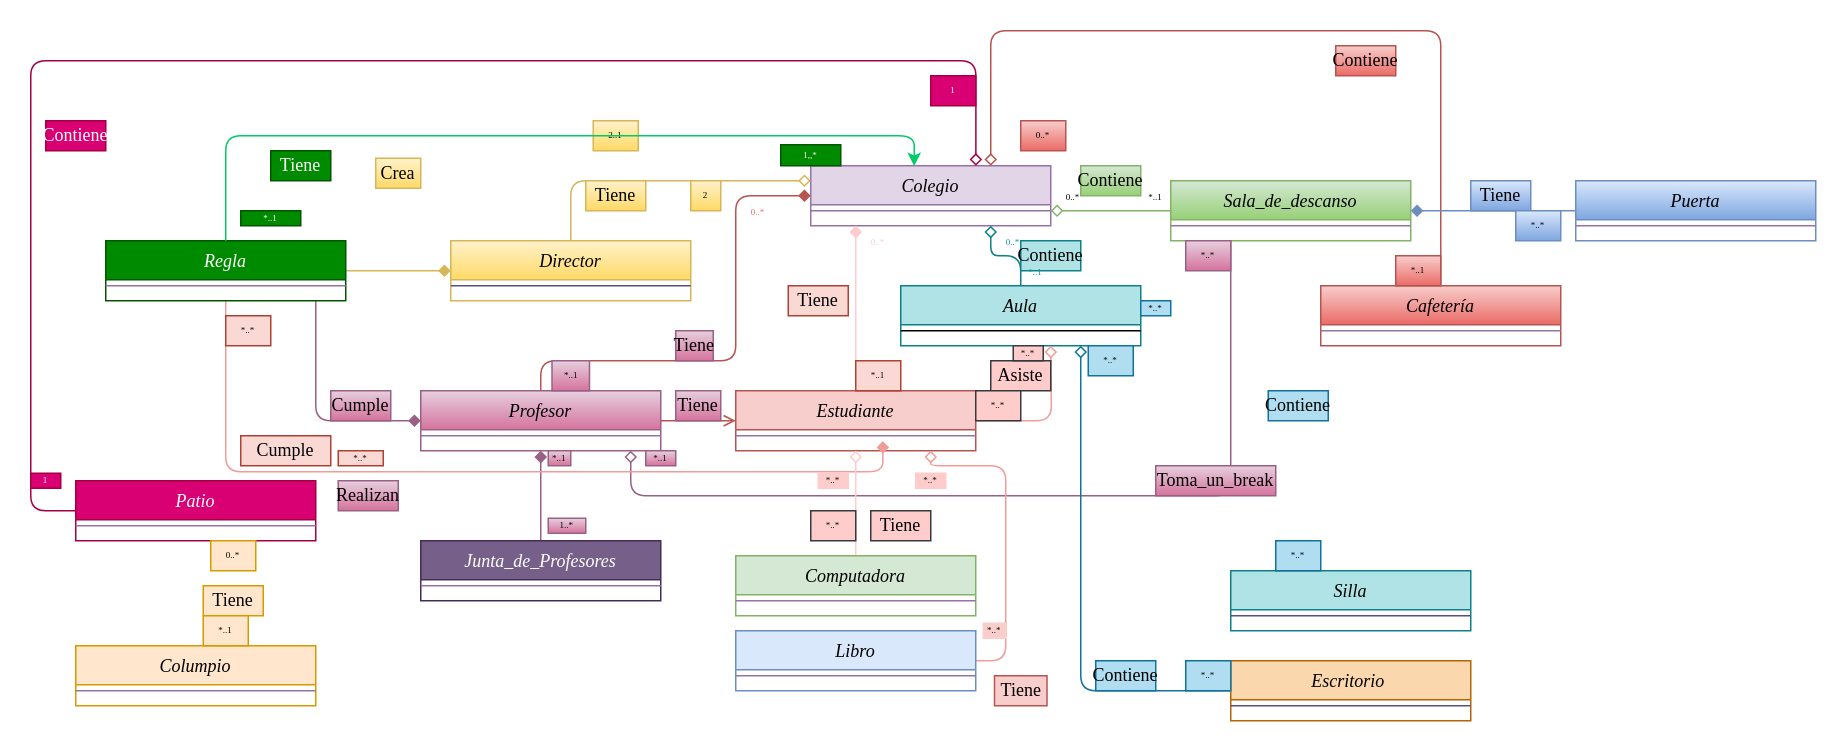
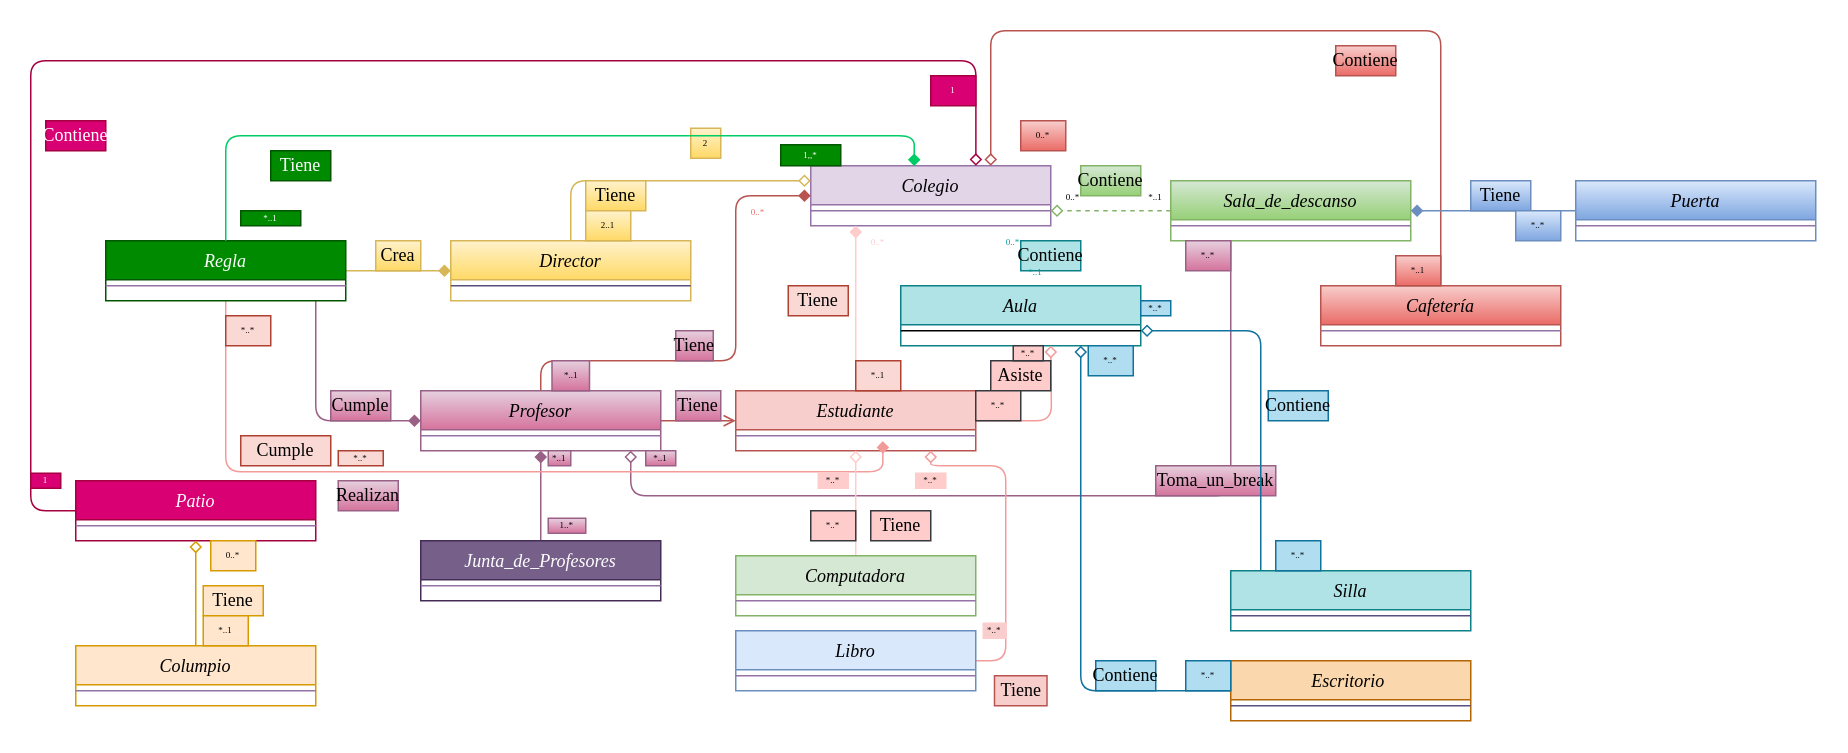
- <mxCell id="97" value="2..1" style="text;html=1;strokeColor=#d6b656;fillColor=#fff2cc;align=center;verticalAlign=middle;whiteSpace=wrap;rounded=0;fontFamily=Lucida Console;fontSize=6;gradientColor=#ffd966;" vertex="1" parent="1"><mxGeometry x="395" y="80" width="30" height="20" as="geometry" /></mxCell>
+ <mxCell id="97" value="2..1" style="text;html=1;strokeColor=#d6b656;fillColor=#fff2cc;align=center;verticalAlign=middle;whiteSpace=wrap;rounded=0;fontFamily=Lucida Console;fontSize=6;gradientColor=#ffd966;" vertex="1" parent="1"><mxGeometry x="390" y="140" width="30" height="20" as="geometry" /></mxCell>
- <mxCell id="99" style="edgeStyle=orthogonalEdgeStyle;rounded=1;orthogonalLoop=1;jettySize=auto;html=1;entryX=0.431;entryY=0.005;entryDx=0;entryDy=0;endArrow=classic;endFill=1;fontFamily=Garamond;fontSize=6;fillColor=#ffff88;entryPerimeter=0;strokeColor=#00CC66;" edge="1" parent="1" source="57" target="2"><mxGeometry relative="1" as="geometry"><mxPoint x="150" y="160" as="sourcePoint" /><mxPoint x="620" y="110" as="targetPoint" /><Array as="points"><mxPoint x="150" y="90" /><mxPoint x="609" y="90" /></Array></mxGeometry></mxCell>
+ <mxCell id="99" style="edgeStyle=orthogonalEdgeStyle;rounded=1;orthogonalLoop=1;jettySize=auto;html=1;entryX=0.431;entryY=0.005;entryDx=0;entryDy=0;endArrow=diamond;endFill=1;fontFamily=Garamond;fontSize=6;fillColor=#ffff88;entryPerimeter=0;strokeColor=#00CC66;" edge="1" parent="1" source="57" target="2"><mxGeometry relative="1" as="geometry"><mxPoint x="150" y="160" as="sourcePoint" /><mxPoint x="620" y="110" as="targetPoint" /><Array as="points"><mxPoint x="150" y="90" /><mxPoint x="609" y="90" /></Array></mxGeometry></mxCell>
- <mxCell id="59" value="Crea" style="text;html=1;strokeColor=#d6b656;fillColor=#fff2cc;align=center;verticalAlign=middle;whiteSpace=wrap;rounded=0;fontFamily=Garamond;gradientColor=#ffd966;" vertex="1" parent="1"><mxGeometry x="250" y="105" width="30" height="20" as="geometry" /></mxCell>
+ <mxCell id="59" value="Crea" style="text;html=1;strokeColor=#d6b656;fillColor=#fff2cc;align=center;verticalAlign=middle;whiteSpace=wrap;rounded=0;fontFamily=Garamond;gradientColor=#ffd966;" vertex="1" parent="1"><mxGeometry x="250" y="160" width="30" height="20" as="geometry" /></mxCell>
- <mxCell id="96" value="2" style="text;html=1;strokeColor=#d6b656;fillColor=#fff2cc;align=center;verticalAlign=middle;whiteSpace=wrap;rounded=0;fontFamily=Lucida Console;fontSize=6;gradientColor=#ffd966;" vertex="1" parent="1"><mxGeometry x="460" y="120" width="20" height="20" as="geometry" /></mxCell>
+ <mxCell id="96" value="2" style="text;html=1;strokeColor=#d6b656;fillColor=#fff2cc;align=center;verticalAlign=middle;whiteSpace=wrap;rounded=0;fontFamily=Lucida Console;fontSize=6;gradientColor=#ffd966;" vertex="1" parent="1"><mxGeometry x="460" y="85" width="20" height="20" as="geometry" /></mxCell>
- <mxCell id="4" style="edgeStyle=orthogonalEdgeStyle;rounded=1;orthogonalLoop=1;jettySize=auto;html=1;entryX=1;entryY=0.75;entryDx=0;entryDy=0;endArrow=diamond;endFill=0;strokeColor=#82b366;fontFamily=Lucida Console;fontSize=6;gradientColor=#97d077;fillColor=#d5e8d4;" edge="1" parent="1" source="6" target="2"><mxGeometry relative="1" as="geometry" /></mxCell>
+ <mxCell id="4" style="edgeStyle=orthogonalEdgeStyle;rounded=1;orthogonalLoop=1;jettySize=auto;html=1;entryX=1;entryY=0.75;entryDx=0;entryDy=0;endArrow=diamond;endFill=0;strokeColor=#82b366;fontFamily=Lucida Console;fontSize=6;gradientColor=#97d077;fillColor=#d5e8d4;dashed=1;" edge="1" parent="1" source="6" target="2"><mxGeometry relative="1" as="geometry" /></mxCell>
- <mxCell id="8" style="edgeStyle=orthogonalEdgeStyle;rounded=1;orthogonalLoop=1;jettySize=auto;html=1;entryX=0.75;entryY=1;entryDx=0;entryDy=0;endArrow=diamond;endFill=0;strokeColor=#0e8088;fontFamily=Lucida Console;fillColor=#b0e3e6;" edge="1" parent="1" source="9" target="2"><mxGeometry relative="1" as="geometry" /></mxCell>
+ <mxCell id="71" style="edgeStyle=orthogonalEdgeStyle;rounded=1;orthogonalLoop=1;jettySize=auto;html=1;entryX=1;entryY=0.75;entryDx=0;entryDy=0;endArrow=diamond;endFill=0;strokeColor=#10739e;fontFamily=Garamond;fontSize=6;fillColor=#b1ddf0;" edge="1" parent="1" source="72" target="9"><mxGeometry relative="1" as="geometry"><Array as="points"><mxPoint x="840" y="220" /></Array></mxGeometry></mxCell>
+ <mxCell id="50" style="edgeStyle=orthogonalEdgeStyle;rounded=1;orthogonalLoop=1;jettySize=auto;html=1;entryX=0.5;entryY=1;entryDx=0;entryDy=0;endArrow=diamond;endFill=0;strokeColor=#d79b00;fontFamily=Garamond;fontSize=6;fillColor=#ffe6cc;" edge="1" parent="1" source="51" target="48"><mxGeometry relative="1" as="geometry" /></mxCell>
